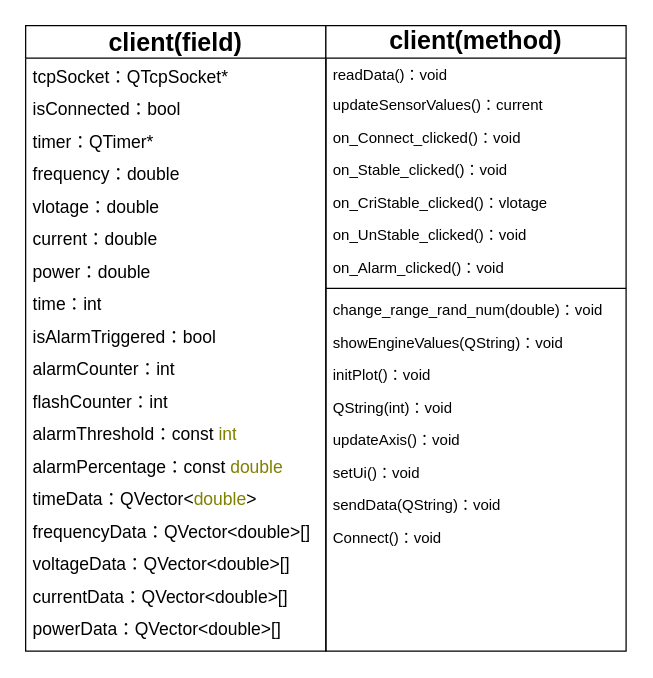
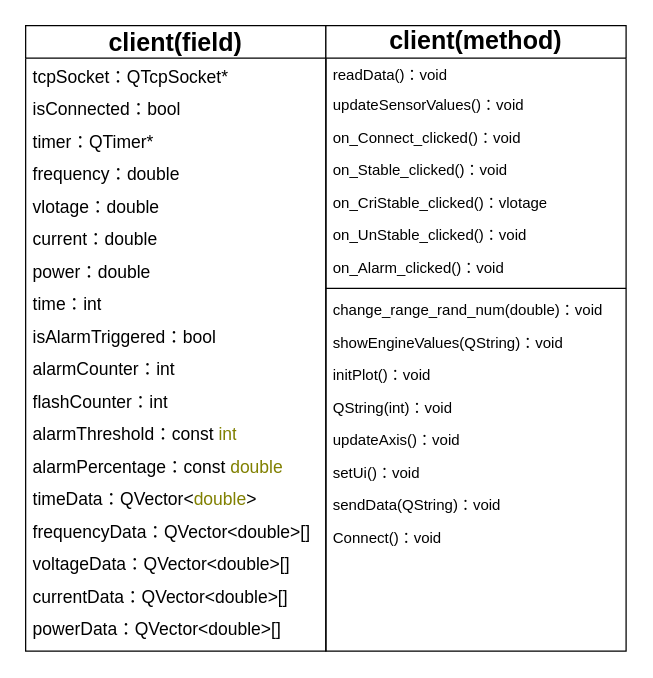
- <mxCell id="23" value="updateSensorValues()：current" style="text;strokeColor=none;fillColor=none;align=left;verticalAlign=top;spacingLeft=4;spacingRight=4;overflow=hidden;rotatable=0;points=[[0,0.5],[1,0.5]];portConstraint=eastwest;whiteSpace=wrap;fontFamily=Helvetica;labelBorderColor=none;labelBackgroundColor=none;" vertex="1" parent="21"><mxGeometry y="50" width="240" height="26" as="geometry" /></mxCell>
+ <mxCell id="23" value="updateSensorValues()：void" style="text;strokeColor=none;fillColor=none;align=left;verticalAlign=top;spacingLeft=4;spacingRight=4;overflow=hidden;rotatable=0;points=[[0,0.5],[1,0.5]];portConstraint=eastwest;whiteSpace=wrap;fontFamily=Helvetica;labelBorderColor=none;labelBackgroundColor=none;" vertex="1" parent="21"><mxGeometry y="50" width="240" height="26" as="geometry" /></mxCell>
